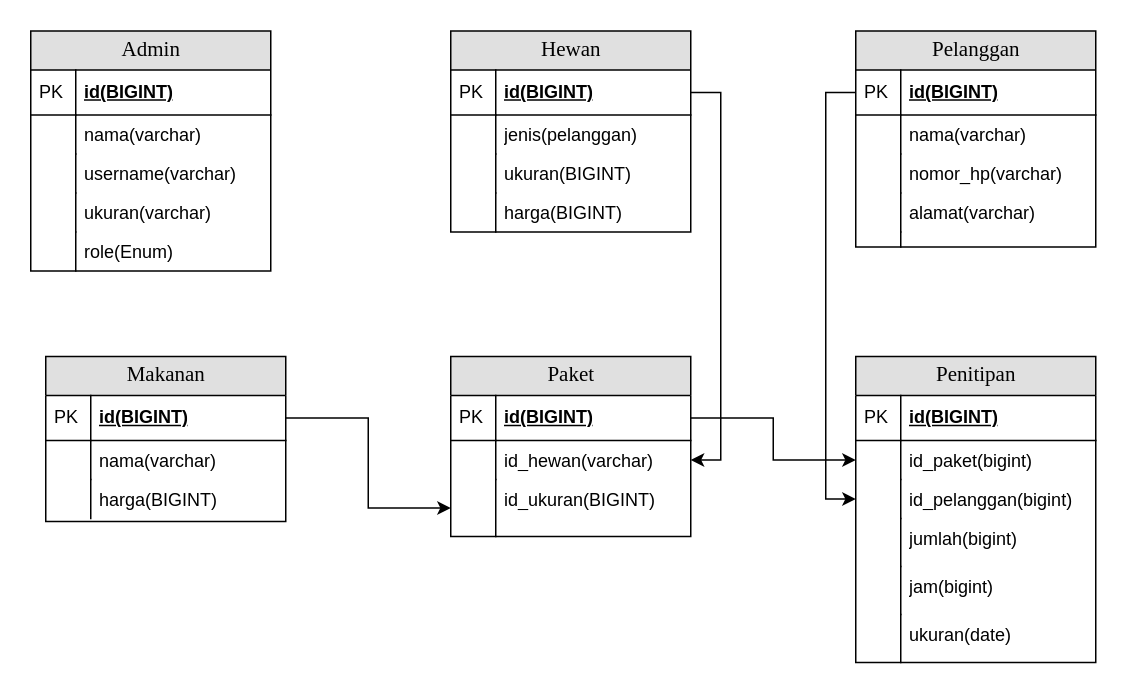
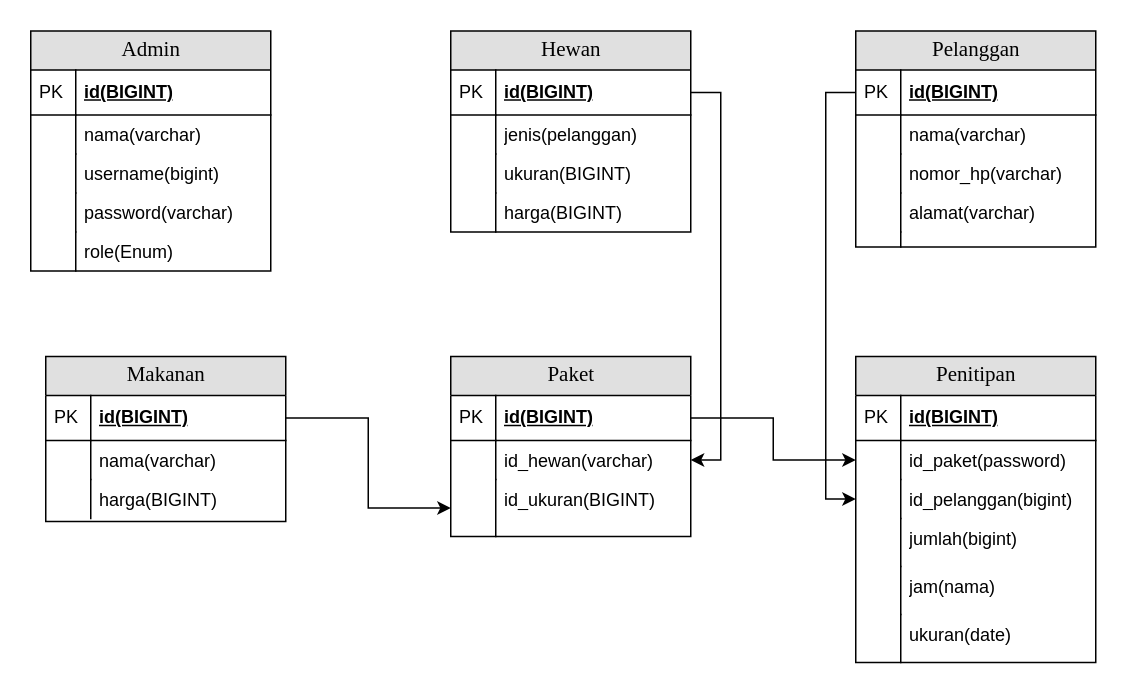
- <mxCell id="7" value="username(varchar)" style="shape=partialRectangle;top=0;left=0;right=0;bottom=0;html=1;align=left;verticalAlign=top;fillColor=none;spacingLeft=34;spacingRight=4;whiteSpace=wrap;overflow=hidden;rotatable=0;points=[[0,0.5],[1,0.5]];portConstraint=eastwest;dropTarget=0;" parent="2" vertex="1"><mxGeometry y="82" width="160" height="26" as="geometry" /></mxCell>
+ <mxCell id="7" value="username(bigint)" style="shape=partialRectangle;top=0;left=0;right=0;bottom=0;html=1;align=left;verticalAlign=top;fillColor=none;spacingLeft=34;spacingRight=4;whiteSpace=wrap;overflow=hidden;rotatable=0;points=[[0,0.5],[1,0.5]];portConstraint=eastwest;dropTarget=0;" parent="2" vertex="1"><mxGeometry y="82" width="160" height="26" as="geometry" /></mxCell>
- <mxCell id="9" value="ukuran(varchar)" style="shape=partialRectangle;top=0;left=0;right=0;bottom=0;html=1;align=left;verticalAlign=top;fillColor=none;spacingLeft=34;spacingRight=4;whiteSpace=wrap;overflow=hidden;rotatable=0;points=[[0,0.5],[1,0.5]];portConstraint=eastwest;dropTarget=0;" parent="2" vertex="1"><mxGeometry y="108" width="160" height="26" as="geometry" /></mxCell>
+ <mxCell id="9" value="password(varchar)" style="shape=partialRectangle;top=0;left=0;right=0;bottom=0;html=1;align=left;verticalAlign=top;fillColor=none;spacingLeft=34;spacingRight=4;whiteSpace=wrap;overflow=hidden;rotatable=0;points=[[0,0.5],[1,0.5]];portConstraint=eastwest;dropTarget=0;" parent="2" vertex="1"><mxGeometry y="108" width="160" height="26" as="geometry" /></mxCell>
- <mxCell id="36" value="id_paket(bigint)" style="shape=partialRectangle;top=0;left=0;right=0;bottom=0;html=1;align=left;verticalAlign=top;fillColor=none;spacingLeft=34;spacingRight=4;whiteSpace=wrap;overflow=hidden;rotatable=0;points=[[0,0.5],[1,0.5]];portConstraint=eastwest;dropTarget=0;" vertex="1" parent="33"><mxGeometry y="56" width="160" height="26" as="geometry" /></mxCell>
+ <mxCell id="36" value="id_paket(password)" style="shape=partialRectangle;top=0;left=0;right=0;bottom=0;html=1;align=left;verticalAlign=top;fillColor=none;spacingLeft=34;spacingRight=4;whiteSpace=wrap;overflow=hidden;rotatable=0;points=[[0,0.5],[1,0.5]];portConstraint=eastwest;dropTarget=0;" vertex="1" parent="33"><mxGeometry y="56" width="160" height="26" as="geometry" /></mxCell>
- <mxCell id="42" value="jam(bigint)" style="shape=partialRectangle;top=0;left=0;right=0;bottom=0;html=1;align=left;verticalAlign=top;fillColor=none;spacingLeft=34;spacingRight=4;whiteSpace=wrap;overflow=hidden;rotatable=0;points=[[0,0.5],[1,0.5]];portConstraint=eastwest;dropTarget=0;" vertex="1" parent="33"><mxGeometry y="140" width="160" height="32" as="geometry" /></mxCell>
+ <mxCell id="42" value="jam(nama)" style="shape=partialRectangle;top=0;left=0;right=0;bottom=0;html=1;align=left;verticalAlign=top;fillColor=none;spacingLeft=34;spacingRight=4;whiteSpace=wrap;overflow=hidden;rotatable=0;points=[[0,0.5],[1,0.5]];portConstraint=eastwest;dropTarget=0;" vertex="1" parent="33"><mxGeometry y="140" width="160" height="32" as="geometry" /></mxCell>
